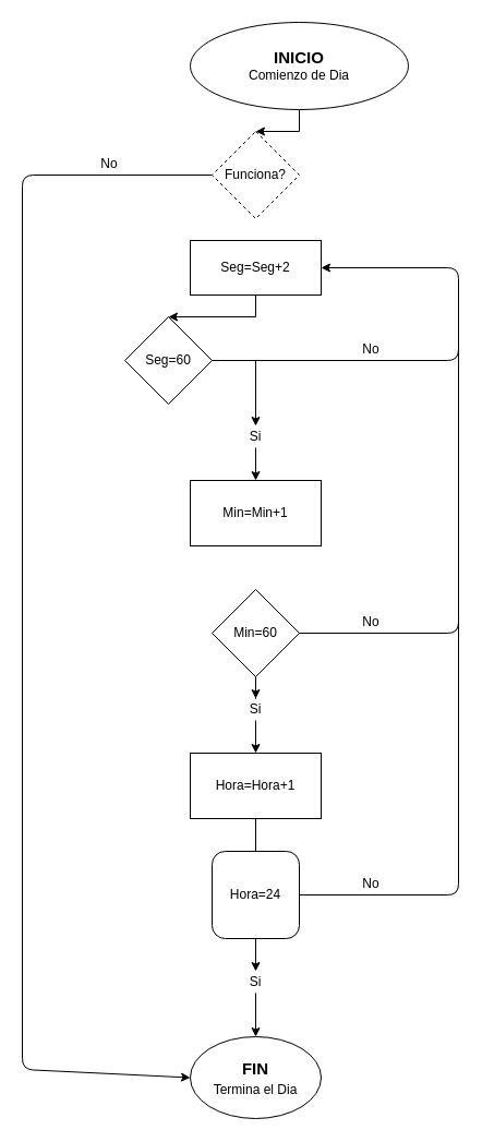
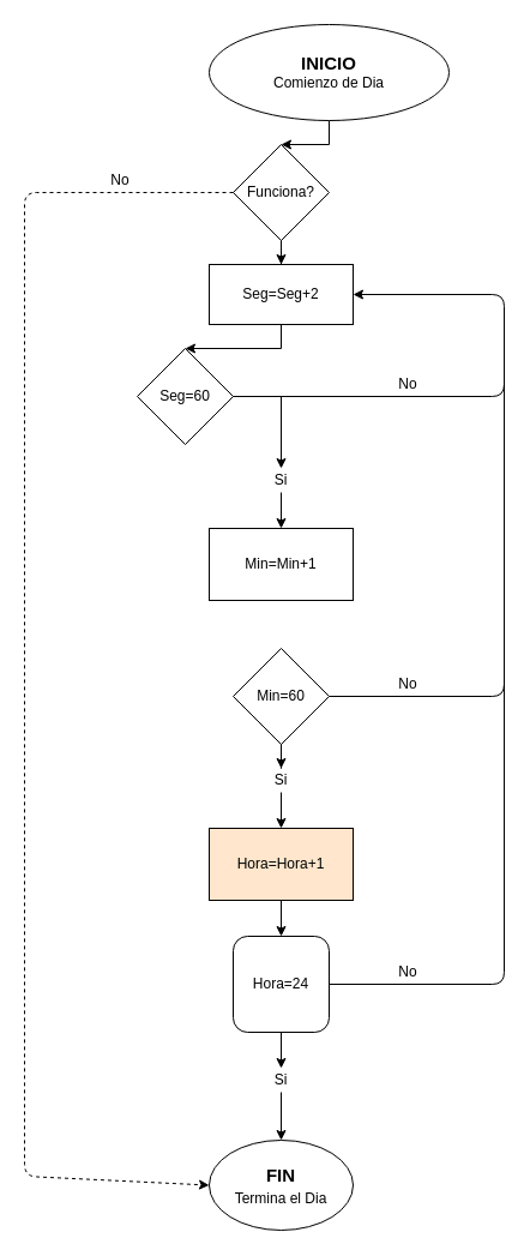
- <mxCell id="11" value="Funciona?" style="rhombus;whiteSpace=wrap;html=1;dashed=1;" vertex="1" parent="1"><mxGeometry x="194" y="120" width="80" height="80" as="geometry" /></mxCell>
+ <mxCell id="11" value="Funciona?" style="rhombus;whiteSpace=wrap;html=1;" vertex="1" parent="1"><mxGeometry x="194" y="120" width="80" height="80" as="geometry" /></mxCell>
+ <mxCell id="10" value="" style="edgeStyle=orthogonalEdgeStyle;rounded=0;orthogonalLoop=1;jettySize=auto;html=1;" edge="1" parent="1" source="11" target="5"><mxGeometry relative="1" as="geometry" /></mxCell>
- <mxCell id="12" value="" style="endArrow=classic;html=1;exitX=0;exitY=0.5;exitDx=0;exitDy=0;entryX=0;entryY=0.5;entryDx=0;entryDy=0;" edge="1" parent="1" source="11" target="24"><mxGeometry width="50" height="50" relative="1" as="geometry"><mxPoint x="210" y="210" as="sourcePoint" /><mxPoint x="20" y="1030" as="targetPoint" /><Array as="points"><mxPoint x="20" y="160" /><mxPoint x="20" y="980" /></Array></mxGeometry></mxCell>
+ <mxCell id="12" value="" style="endArrow=classic;html=1;exitX=0;exitY=0.5;exitDx=0;exitDy=0;entryX=0;entryY=0.5;entryDx=0;entryDy=0;dashed=1;" edge="1" parent="1" source="11" target="24"><mxGeometry width="50" height="50" relative="1" as="geometry"><mxPoint x="210" y="210" as="sourcePoint" /><mxPoint x="20" y="1030" as="targetPoint" /><Array as="points"><mxPoint x="20" y="160" /><mxPoint x="20" y="980" /></Array></mxGeometry></mxCell>
- <mxCell id="19" value="Hora=Hora+1" style="whiteSpace=wrap;html=1;" vertex="1" parent="1"><mxGeometry x="174" y="690" width="120" height="60" as="geometry" /></mxCell>
+ <mxCell id="19" value="Hora=Hora+1" style="whiteSpace=wrap;html=1;fillColor=#ffe6cc;" vertex="1" parent="1"><mxGeometry x="174" y="690" width="120" height="60" as="geometry" /></mxCell>
- <mxCell id="18" value="" style="edgeStyle=orthogonalEdgeStyle;rounded=0;orthogonalLoop=1;jettySize=auto;html=1;endArrow=none;" edge="1" parent="1" source="19" target="21"><mxGeometry relative="1" as="geometry" /></mxCell>
+ <mxCell id="18" value="" style="edgeStyle=orthogonalEdgeStyle;rounded=0;orthogonalLoop=1;jettySize=auto;html=1;" edge="1" parent="1" source="19" target="21"><mxGeometry relative="1" as="geometry" /></mxCell>
